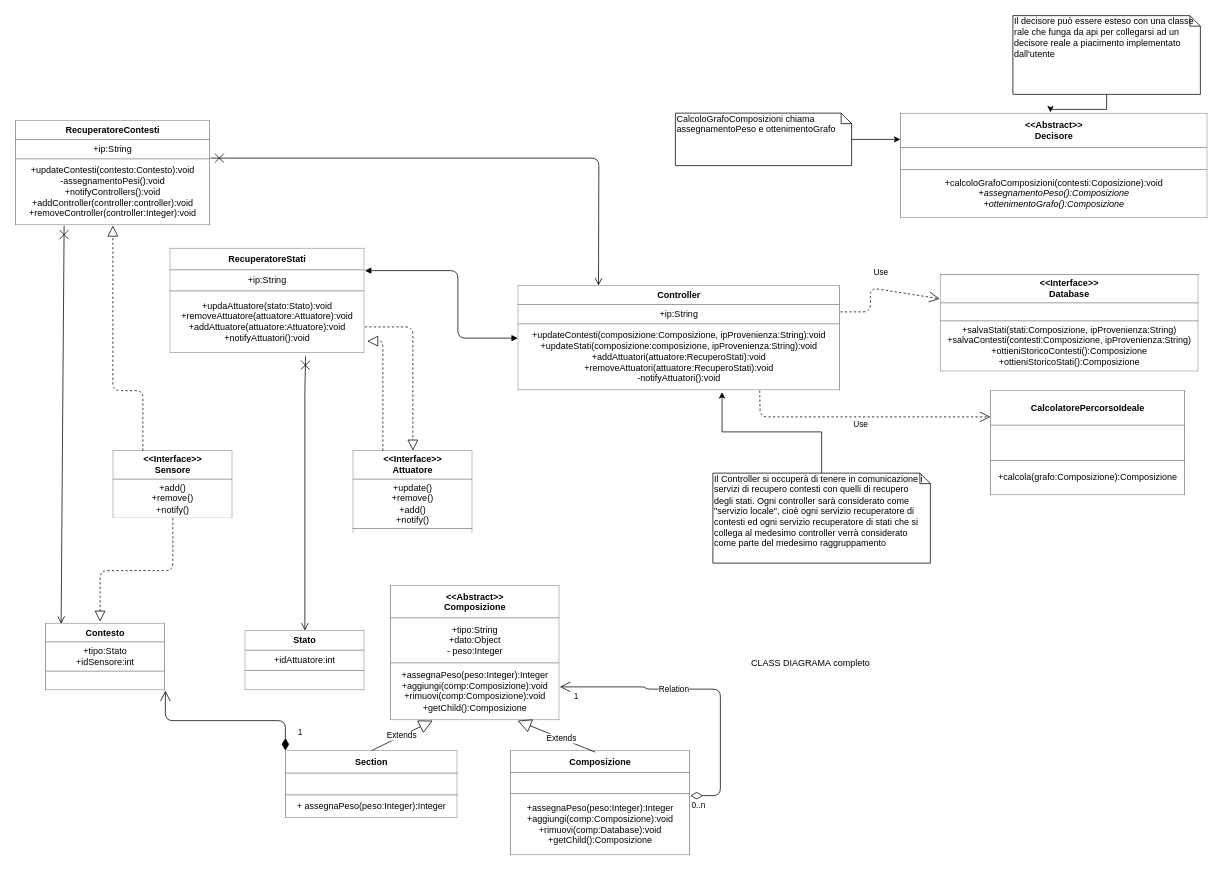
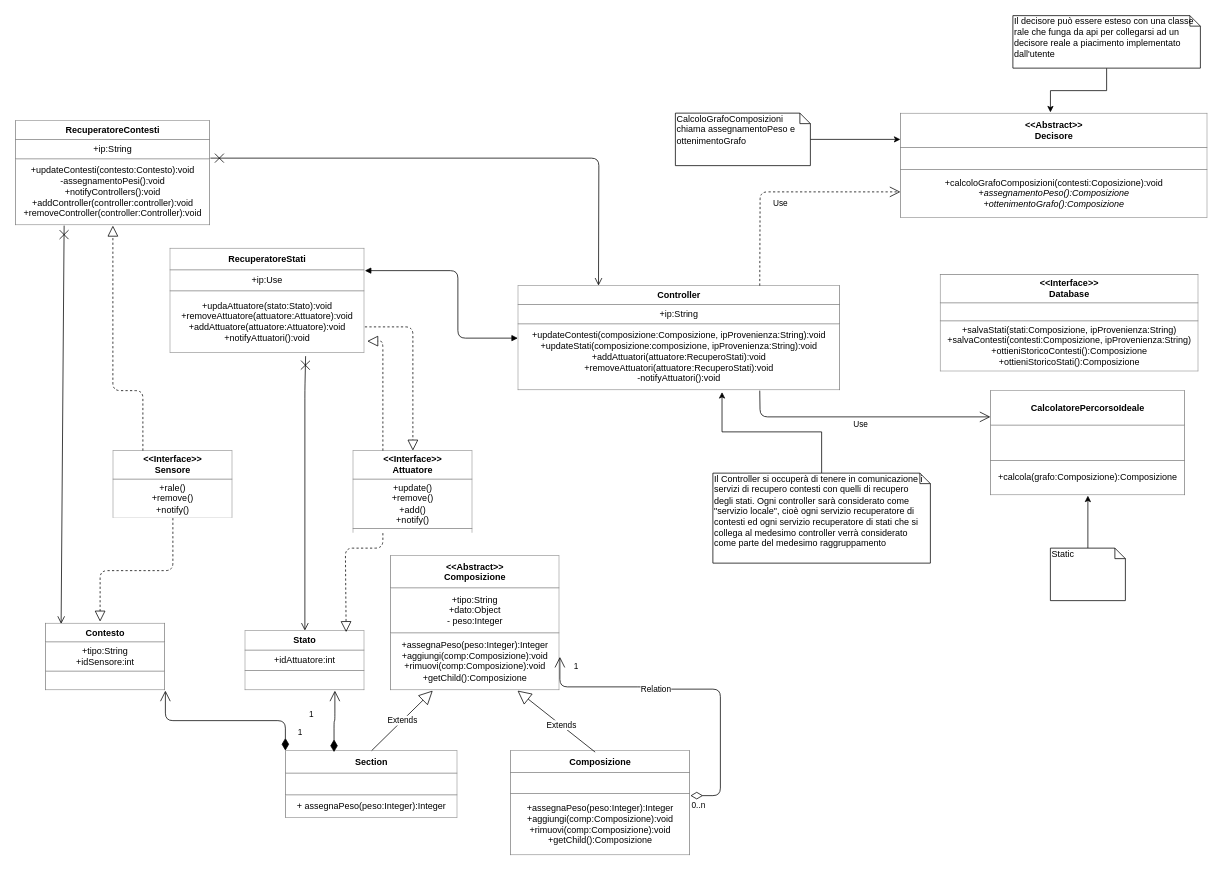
- <mxCell id="39" value="Il decisore può essere esteso con una classe rale che funga da api per collegarsi ad un decisore reale a piacimento implementato dall'utente" style="shape=note;whiteSpace=wrap;html=1;size=14;verticalAlign=top;align=left;spacingTop=-6;" parent="1" vertex="1"><mxGeometry x="1350" y="20" width="250" height="105" as="geometry" /></mxCell>
+ <mxCell id="39" value="Il decisore può essere esteso con una classe rale che funga da api per collegarsi ad un decisore reale a piacimento implementato dall'utente" style="shape=note;whiteSpace=wrap;html=1;size=14;verticalAlign=top;align=left;spacingTop=-6;" parent="1" vertex="1"><mxGeometry x="1350" y="20" width="250" height="70" as="geometry" /></mxCell>
- <mxCell id="35" value="CalcoloGrafoComposizioni chiama assegnamentoPeso e ottenimentoGrafo" style="shape=note;whiteSpace=wrap;html=1;size=14;verticalAlign=top;align=left;spacingTop=-6;" parent="1" vertex="1"><mxGeometry x="900" y="150" width="235" height="70" as="geometry" /></mxCell>
+ <mxCell id="35" value="CalcoloGrafoComposizioni chiama assegnamentoPeso e ottenimentoGrafo" style="shape=note;whiteSpace=wrap;html=1;size=14;verticalAlign=top;align=left;spacingTop=-6;" parent="1" vertex="1"><mxGeometry x="900" y="150" width="180" height="70" as="geometry" /></mxCell>
- <mxCell id="14" value="&lt;table style=&quot;width: 100% ; height: 100% ; border-collapse: collapse&quot; width=&quot;100%&quot; cellpadding=&quot;4&quot; border=&quot;1&quot;&gt;&lt;tbody&gt;&lt;tr&gt;&lt;th align=&quot;center&quot;&gt;&lt;b&gt;RecuperatoreContesti&lt;/b&gt;&lt;/th&gt;&lt;/tr&gt;&lt;tr&gt;&lt;td align=&quot;center&quot;&gt;+ip:String&lt;br&gt;&lt;/td&gt;&lt;/tr&gt;&lt;tr&gt;&lt;td align=&quot;center&quot;&gt;+updateContesti(contesto:Contesto):void&lt;br&gt;-assegnamentoPesi():void&lt;br&gt;+notifyControllers():void&lt;br&gt;+addController(controller:controller):void&lt;br&gt;+removeController(controller:Integer):void&lt;br&gt;&lt;/td&gt;&lt;/tr&gt;&lt;/tbody&gt;&lt;/table&gt;" style="text;html=1;strokeColor=none;fillColor=none;overflow=fill;" parent="1" vertex="1"><mxGeometry x="20" y="160" width="260" height="140" as="geometry" /></mxCell>
+ <mxCell id="14" value="&lt;table style=&quot;width: 100% ; height: 100% ; border-collapse: collapse&quot; width=&quot;100%&quot; cellpadding=&quot;4&quot; border=&quot;1&quot;&gt;&lt;tbody&gt;&lt;tr&gt;&lt;th align=&quot;center&quot;&gt;&lt;b&gt;RecuperatoreContesti&lt;/b&gt;&lt;/th&gt;&lt;/tr&gt;&lt;tr&gt;&lt;td align=&quot;center&quot;&gt;+ip:String&lt;br&gt;&lt;/td&gt;&lt;/tr&gt;&lt;tr&gt;&lt;td align=&quot;center&quot;&gt;+updateContesti(contesto:Contesto):void&lt;br&gt;-assegnamentoPesi():void&lt;br&gt;+notifyControllers():void&lt;br&gt;+addController(controller:controller):void&lt;br&gt;+removeController(controller:Controller):void&lt;br&gt;&lt;/td&gt;&lt;/tr&gt;&lt;/tbody&gt;&lt;/table&gt;" style="text;html=1;strokeColor=none;fillColor=none;overflow=fill;" parent="1" vertex="1"><mxGeometry x="20" y="160" width="260" height="140" as="geometry" /></mxCell>
+ <mxCell id="31" value="Use" style="endArrow=open;endSize=12;dashed=1;html=1;exitX=0.75;exitY=0;exitDx=0;exitDy=0;entryX=0;entryY=0.75;entryDx=0;entryDy=0;" parent="1" source="22" target="25" edge="1"><mxGeometry x="-0.294" y="-27" width="160" relative="1" as="geometry"><mxPoint x="970" y="290" as="sourcePoint" /><mxPoint x="1130" y="290" as="targetPoint" /><Array as="points"><mxPoint x="1013" y="255" /></Array><mxPoint as="offset" /></mxGeometry></mxCell>
- <mxCell id="15" value="&lt;table style=&quot;width: 100% ; height: 100% ; border-collapse: collapse&quot; width=&quot;100%&quot; cellpadding=&quot;4&quot; border=&quot;1&quot;&gt;&lt;tbody&gt;&lt;tr&gt;&lt;th align=&quot;center&quot;&gt;RecuperatoreStati&lt;/th&gt;&lt;/tr&gt;&lt;tr&gt;&lt;td align=&quot;center&quot;&gt;+ip:String&lt;br&gt;&lt;/td&gt;&lt;/tr&gt;&lt;tr&gt;&lt;td align=&quot;center&quot;&gt;+updaAttuatore(stato:Stato):void&lt;br&gt;+removeAttuatore(attuatore:Attuatore):void&lt;br&gt;+addAttuatore(attuatore:Attuatore):void&lt;br&gt;+notifyAttuatori():void&lt;br&gt;&lt;/td&gt;&lt;/tr&gt;&lt;/tbody&gt;&lt;/table&gt;" style="text;html=1;strokeColor=none;fillColor=none;overflow=fill;" parent="1" vertex="1"><mxGeometry x="226" y="330" width="260" height="140" as="geometry" /></mxCell>
+ <mxCell id="15" value="&lt;table style=&quot;width: 100% ; height: 100% ; border-collapse: collapse&quot; width=&quot;100%&quot; cellpadding=&quot;4&quot; border=&quot;1&quot;&gt;&lt;tbody&gt;&lt;tr&gt;&lt;th align=&quot;center&quot;&gt;RecuperatoreStati&lt;/th&gt;&lt;/tr&gt;&lt;tr&gt;&lt;td align=&quot;center&quot;&gt;+ip:Use&lt;br&gt;&lt;/td&gt;&lt;/tr&gt;&lt;tr&gt;&lt;td align=&quot;center&quot;&gt;+updaAttuatore(stato:Stato):void&lt;br&gt;+removeAttuatore(attuatore:Attuatore):void&lt;br&gt;+addAttuatore(attuatore:Attuatore):void&lt;br&gt;+notifyAttuatori():void&lt;br&gt;&lt;/td&gt;&lt;/tr&gt;&lt;/tbody&gt;&lt;/table&gt;" style="text;html=1;strokeColor=none;fillColor=none;overflow=fill;" parent="1" vertex="1"><mxGeometry x="226" y="330" width="260" height="140" as="geometry" /></mxCell>
- <mxCell id="33" value="Use" style="endArrow=open;endSize=12;dashed=1;html=1;exitX=1;exitY=0.25;exitDx=0;exitDy=0;entryX=0;entryY=0.25;entryDx=0;entryDy=0;" parent="1" source="22" target="29" edge="1"><mxGeometry x="-0.001" y="23" width="160" relative="1" as="geometry"><mxPoint x="1050" y="350" as="sourcePoint" /><mxPoint x="1210" y="350" as="targetPoint" /><Array as="points"><mxPoint x="1160" y="415" /><mxPoint x="1160" y="383" /></Array><mxPoint as="offset" /></mxGeometry></mxCell>
- <mxCell id="32" value="Use" style="endArrow=open;endSize=12;dashed=1;html=1;exitX=0.75;exitY=1;exitDx=0;exitDy=0;entryX=0;entryY=0.25;entryDx=0;entryDy=0;" parent="1" source="22" target="30" edge="1"><mxGeometry x="-0.014" y="-10" width="160" relative="1" as="geometry"><mxPoint x="1030" y="560" as="sourcePoint" /><mxPoint x="1190" y="560" as="targetPoint" /><Array as="points"><mxPoint x="1013" y="555" /></Array><mxPoint as="offset" /></mxGeometry></mxCell>
+ <mxCell id="32" value="Use" style="endArrow=open;endSize=12;dashed=0;html=1;exitX=0.75;exitY=1;exitDx=0;exitDy=0;entryX=0;entryY=0.25;entryDx=0;entryDy=0;" parent="1" source="22" target="30" edge="1"><mxGeometry x="-0.014" y="-10" width="160" relative="1" as="geometry"><mxPoint x="1030" y="560" as="sourcePoint" /><mxPoint x="1190" y="560" as="targetPoint" /><Array as="points"><mxPoint x="1013" y="555" /></Array><mxPoint as="offset" /></mxGeometry></mxCell>
- <mxCell id="12" value="&lt;table style=&quot;width: 100% ; height: 100% ; border-collapse: collapse&quot; width=&quot;100%&quot; cellpadding=&quot;4&quot; border=&quot;1&quot;&gt;&lt;tbody&gt;&lt;tr&gt;&lt;th align=&quot;center&quot;&gt;&amp;lt;&amp;lt;Interface&amp;gt;&amp;gt;&lt;br&gt;Sensore&lt;br&gt;&lt;/th&gt;&lt;/tr&gt;&lt;tr&gt;&lt;td align=&quot;center&quot;&gt;+add()&lt;br&gt;+remove()&lt;br&gt;+notify()&lt;br&gt;&lt;/td&gt;&lt;/tr&gt;&lt;tr&gt;&lt;td align=&quot;center&quot;&gt;&lt;br&gt;&lt;/td&gt;&lt;/tr&gt;&lt;/tbody&gt;&lt;/table&gt;" style="text;html=1;strokeColor=none;fillColor=none;overflow=fill;" parent="1" vertex="1"><mxGeometry x="150" y="600" width="160" height="90" as="geometry" /></mxCell>
+ <mxCell id="12" value="&lt;table style=&quot;width: 100% ; height: 100% ; border-collapse: collapse&quot; width=&quot;100%&quot; cellpadding=&quot;4&quot; border=&quot;1&quot;&gt;&lt;tbody&gt;&lt;tr&gt;&lt;th align=&quot;center&quot;&gt;&amp;lt;&amp;lt;Interface&amp;gt;&amp;gt;&lt;br&gt;Sensore&lt;br&gt;&lt;/th&gt;&lt;/tr&gt;&lt;tr&gt;&lt;td align=&quot;center&quot;&gt;+rale()&lt;br&gt;+remove()&lt;br&gt;+notify()&lt;br&gt;&lt;/td&gt;&lt;/tr&gt;&lt;tr&gt;&lt;td align=&quot;center&quot;&gt;&lt;br&gt;&lt;/td&gt;&lt;/tr&gt;&lt;/tbody&gt;&lt;/table&gt;" style="text;html=1;strokeColor=none;fillColor=none;overflow=fill;" parent="1" vertex="1"><mxGeometry x="150" y="600" width="160" height="90" as="geometry" /></mxCell>
+ <mxCell id="40" style="edgeStyle=orthogonalEdgeStyle;rounded=0;orthogonalLoop=1;jettySize=auto;html=1;entryX=0.5;entryY=1;entryDx=0;entryDy=0;" parent="1" source="41" target="30" edge="1"><mxGeometry relative="1" as="geometry" /></mxCell>
+ <mxCell id="18" value="" style="endArrow=block;dashed=1;endFill=0;endSize=12;html=1;exitX=0.25;exitY=1;exitDx=0;exitDy=0;entryX=0.844;entryY=0.025;entryDx=0;entryDy=0;entryPerimeter=0;" parent="1" source="16" target="17" edge="1"><mxGeometry width="160" relative="1" as="geometry"><mxPoint x="410" y="670" as="sourcePoint" /><mxPoint x="400" y="760" as="targetPoint" /><Array as="points"><mxPoint x="510" y="730" /><mxPoint x="460" y="730" /></Array></mxGeometry></mxCell>
+ <mxCell id="41" value="Static" style="shape=note;whiteSpace=wrap;html=1;size=14;verticalAlign=top;align=left;spacingTop=-6;" parent="1" vertex="1"><mxGeometry x="1400" y="730" width="100" height="70" as="geometry" /></mxCell>
- <mxCell id="7" value="&lt;table style=&quot;width: 100% ; height: 100% ; border-collapse: collapse&quot; width=&quot;100%&quot; cellpadding=&quot;4&quot; border=&quot;1&quot;&gt;&lt;tbody&gt;&lt;tr&gt;&lt;th align=&quot;center&quot;&gt;Contesto&lt;br&gt;&lt;/th&gt;&lt;/tr&gt;&lt;tr&gt;&lt;td align=&quot;center&quot;&gt;+tipo:Stato&lt;br&gt;+idSensore:int&lt;br&gt;&lt;/td&gt;&lt;/tr&gt;&lt;tr&gt;&lt;td align=&quot;center&quot;&gt;&lt;br&gt;&lt;/td&gt;&lt;/tr&gt;&lt;/tbody&gt;&lt;/table&gt;" style="text;html=1;strokeColor=none;fillColor=none;overflow=fill;" parent="1" vertex="1"><mxGeometry x="60" y="830" width="160" height="90" as="geometry" /></mxCell>
+ <mxCell id="7" value="&lt;table style=&quot;width: 100% ; height: 100% ; border-collapse: collapse&quot; width=&quot;100%&quot; cellpadding=&quot;4&quot; border=&quot;1&quot;&gt;&lt;tbody&gt;&lt;tr&gt;&lt;th align=&quot;center&quot;&gt;Contesto&lt;br&gt;&lt;/th&gt;&lt;/tr&gt;&lt;tr&gt;&lt;td align=&quot;center&quot;&gt;+tipo:String&lt;br&gt;+idSensore:int&lt;br&gt;&lt;/td&gt;&lt;/tr&gt;&lt;tr&gt;&lt;td align=&quot;center&quot;&gt;&lt;br&gt;&lt;/td&gt;&lt;/tr&gt;&lt;/tbody&gt;&lt;/table&gt;" style="text;html=1;strokeColor=none;fillColor=none;overflow=fill;" parent="1" vertex="1"><mxGeometry x="60" y="830" width="160" height="90" as="geometry" /></mxCell>
- <mxCell id="2" value="&lt;table style=&quot;width: 100% ; height: 100% ; border-collapse: collapse&quot; width=&quot;100%&quot; cellpadding=&quot;4&quot; border=&quot;1&quot;&gt;&lt;tbody&gt;&lt;tr&gt;&lt;th align=&quot;center&quot;&gt;&amp;lt;&amp;lt;Abstract&amp;gt;&amp;gt;&lt;br&gt;Composizione&lt;br&gt;&lt;/th&gt;&lt;/tr&gt;&lt;tr&gt;&lt;td align=&quot;center&quot;&gt;+tipo:String&lt;br&gt;+dato:Object&lt;br&gt;- peso:Integer&lt;br&gt;&lt;/td&gt;&lt;/tr&gt;&lt;tr&gt;&lt;td align=&quot;center&quot;&gt;+assegnaPeso(peso:Integer):Integer&lt;br&gt;+aggiungi(comp:Composizione):void&lt;br&gt;+rimuovi(comp:Composizione):void&lt;br&gt;+getChild():Composizione&lt;br&gt;&lt;/td&gt;&lt;/tr&gt;&lt;/tbody&gt;&lt;/table&gt;" style="text;html=1;strokeColor=none;fillColor=none;overflow=fill;" parent="1" vertex="1"><mxGeometry x="520" y="780" width="226" height="180" as="geometry" /></mxCell>
+ <mxCell id="2" value="&lt;table style=&quot;width: 100% ; height: 100% ; border-collapse: collapse&quot; width=&quot;100%&quot; cellpadding=&quot;4&quot; border=&quot;1&quot;&gt;&lt;tbody&gt;&lt;tr&gt;&lt;th align=&quot;center&quot;&gt;&amp;lt;&amp;lt;Abstract&amp;gt;&amp;gt;&lt;br&gt;Composizione&lt;br&gt;&lt;/th&gt;&lt;/tr&gt;&lt;tr&gt;&lt;td align=&quot;center&quot;&gt;+tipo:String&lt;br&gt;+dato:Object&lt;br&gt;- peso:Integer&lt;br&gt;&lt;/td&gt;&lt;/tr&gt;&lt;tr&gt;&lt;td align=&quot;center&quot;&gt;+assegnaPeso(peso:Integer):Integer&lt;br&gt;+aggiungi(comp:Composizione):void&lt;br&gt;+rimuovi(comp:Composizione):void&lt;br&gt;+getChild():Composizione&lt;br&gt;&lt;/td&gt;&lt;/tr&gt;&lt;/tbody&gt;&lt;/table&gt;" style="text;html=1;strokeColor=none;fillColor=none;overflow=fill;" parent="1" vertex="1"><mxGeometry x="520" y="740" width="226" height="180" as="geometry" /></mxCell>
- <mxCell id="42" value="&lt;div&gt;CLASS DIAGRAMA completo&lt;/div&gt;&lt;div&gt;&lt;br&gt;&lt;/div&gt;" style="text;html=1;align=center;verticalAlign=middle;resizable=0;points=[];autosize=1;" vertex="1" parent="1"><mxGeometry x="990" y="875" width="180" height="30" as="geometry" /></mxCell>
+ <mxCell id="19" value="1" style="endArrow=open;html=1;endSize=12;startArrow=diamondThin;startSize=14;startFill=1;edgeStyle=orthogonalEdgeStyle;align=left;verticalAlign=bottom;exitX=0.282;exitY=0.022;exitDx=0;exitDy=0;exitPerimeter=0;entryX=0.75;entryY=1;entryDx=0;entryDy=0;" parent="1" source="4" target="17" edge="1"><mxGeometry x="-0.046" y="43" relative="1" as="geometry"><mxPoint x="420" y="960" as="sourcePoint" /><mxPoint x="580" y="960" as="targetPoint" /><mxPoint x="8" y="-1" as="offset" /></mxGeometry></mxCell>
- <mxCell id="3" value="&lt;table style=&quot;width: 100% ; height: 100% ; border-collapse: collapse&quot; width=&quot;100%&quot; cellpadding=&quot;4&quot; border=&quot;1&quot;&gt;&lt;tbody&gt;&lt;tr&gt;&lt;th align=&quot;center&quot;&gt;Composizione&lt;br&gt;&lt;/th&gt;&lt;/tr&gt;&lt;tr&gt;&lt;td align=&quot;center&quot;&gt;&lt;br&gt;&lt;/td&gt;&lt;/tr&gt;&lt;tr&gt;&lt;td align=&quot;center&quot;&gt;+assegnaPeso(peso:Integer):Integer&lt;br&gt;+aggiungi(comp:Composizione):void&lt;br&gt;+rimuovi(comp:Database):void&lt;br&gt;+getChild():Composizione&lt;/td&gt;&lt;/tr&gt;&lt;/tbody&gt;&lt;/table&gt;" style="text;html=1;strokeColor=none;fillColor=none;overflow=fill;" parent="1" vertex="1"><mxGeometry x="680" y="1000" width="240" height="140" as="geometry" /></mxCell>
+ <mxCell id="3" value="&lt;table style=&quot;width: 100% ; height: 100% ; border-collapse: collapse&quot; width=&quot;100%&quot; cellpadding=&quot;4&quot; border=&quot;1&quot;&gt;&lt;tbody&gt;&lt;tr&gt;&lt;th align=&quot;center&quot;&gt;Composizione&lt;br&gt;&lt;/th&gt;&lt;/tr&gt;&lt;tr&gt;&lt;td align=&quot;center&quot;&gt;&lt;br&gt;&lt;/td&gt;&lt;/tr&gt;&lt;tr&gt;&lt;td align=&quot;center&quot;&gt;+assegnaPeso(peso:Integer):Integer&lt;br&gt;+aggiungi(comp:Composizione):void&lt;br&gt;+rimuovi(comp:Composizione):void&lt;br&gt;+getChild():Composizione&lt;/td&gt;&lt;/tr&gt;&lt;/tbody&gt;&lt;/table&gt;" style="text;html=1;strokeColor=none;fillColor=none;overflow=fill;" parent="1" vertex="1"><mxGeometry x="680" y="1000" width="240" height="140" as="geometry" /></mxCell>
